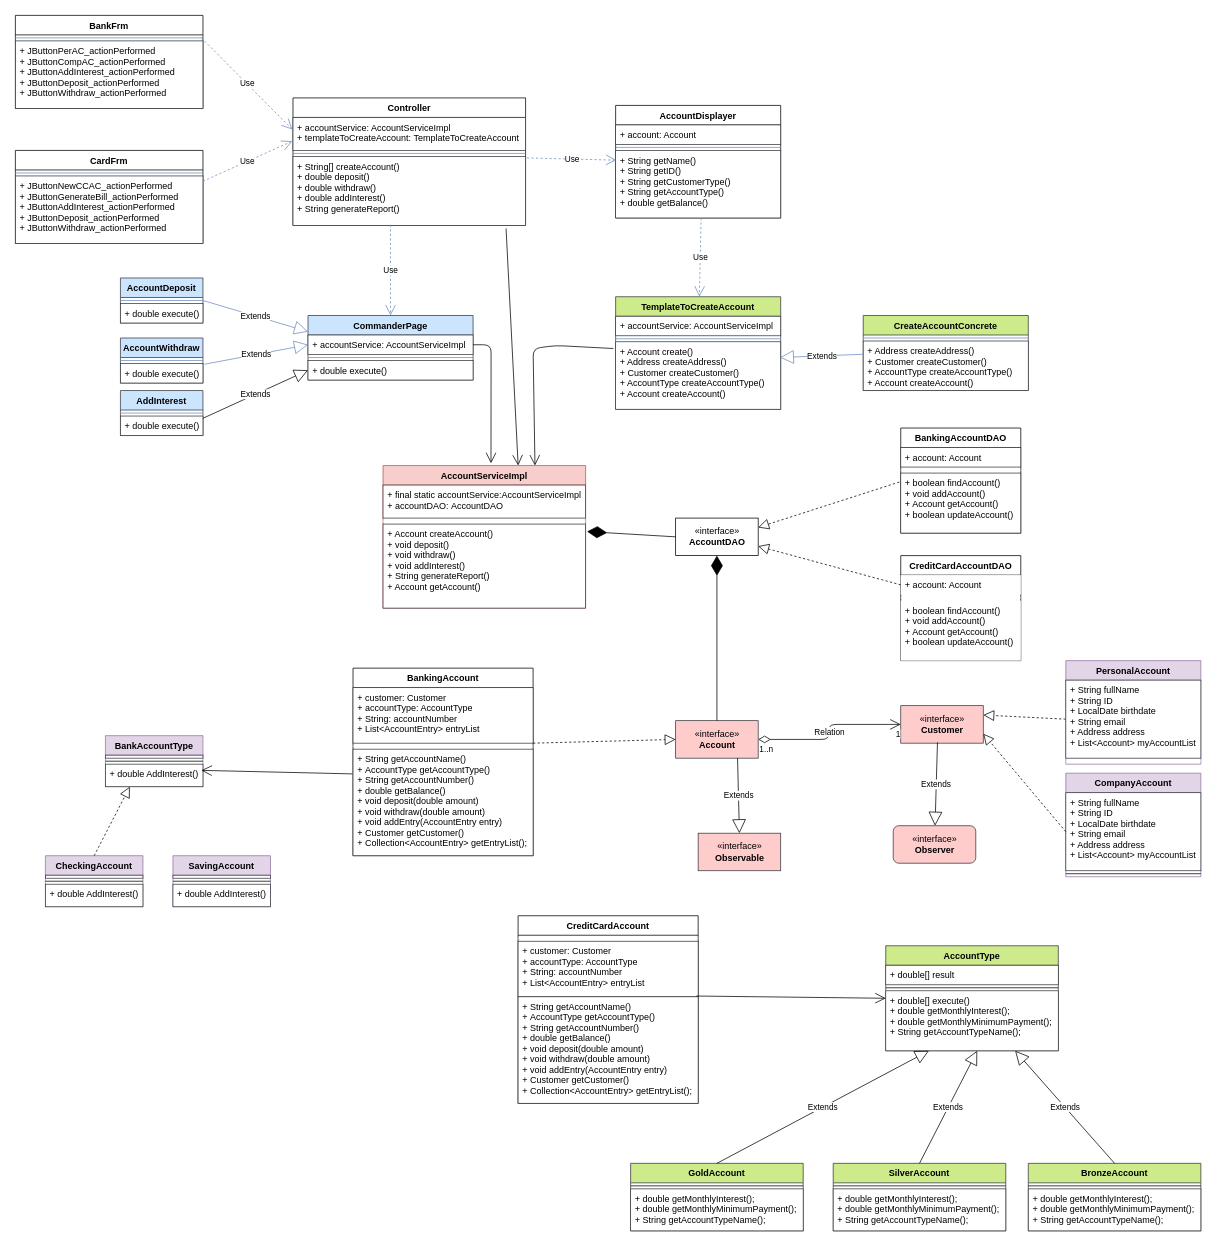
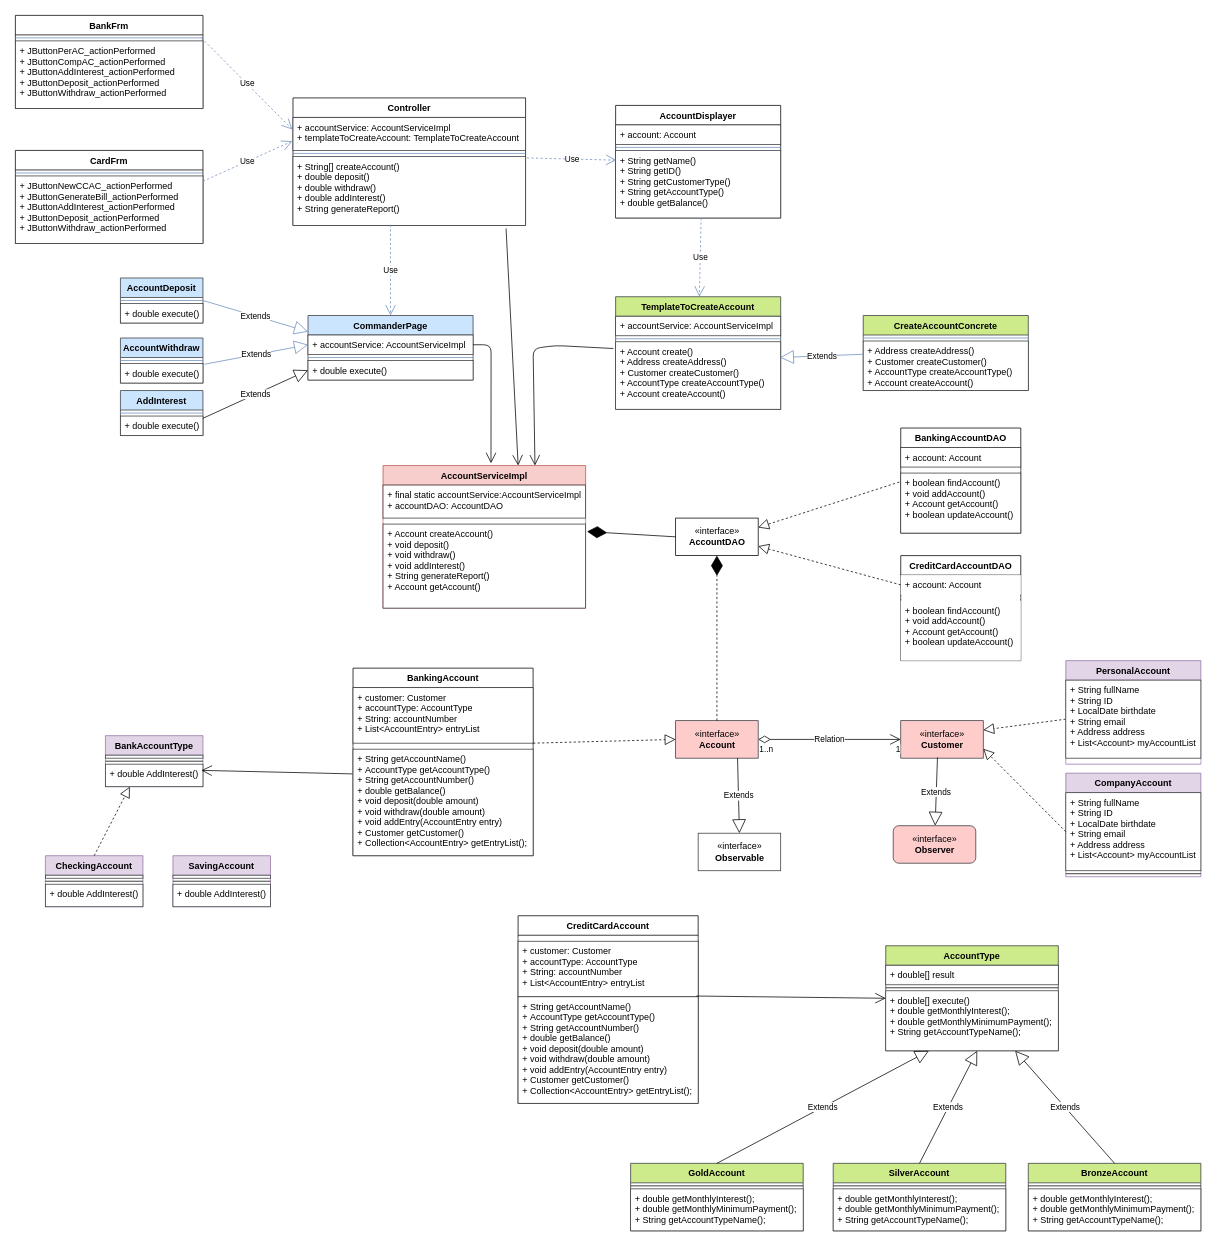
- <mxCell id="68" value="" style="endArrow=diamondThin;endFill=1;endSize=24;html=1;exitX=0.5;exitY=0;exitDx=0;exitDy=0;entryX=0.5;entryY=1;entryDx=0;entryDy=0;" parent="1" source="60" target="49" edge="1"><mxGeometry width="160" relative="1" as="geometry"><mxPoint x="910" y="725" as="sourcePoint" /><mxPoint x="791.89" y="717.968" as="targetPoint" /></mxGeometry></mxCell>
+ <mxCell id="68" value="" style="endArrow=diamondThin;endFill=1;endSize=24;html=1;exitX=0.5;exitY=0;exitDx=0;exitDy=0;entryX=0.5;entryY=1;entryDx=0;entryDy=0;dashed=1;" parent="1" source="60" target="49" edge="1"><mxGeometry width="160" relative="1" as="geometry"><mxPoint x="910" y="725" as="sourcePoint" /><mxPoint x="791.89" y="717.968" as="targetPoint" /></mxGeometry></mxCell>
- <mxCell id="74" value="«interface»&lt;br&gt;&lt;b&gt;Customer&lt;/b&gt;" style="html=1;fillColor=#ffcccc;strokeColor=#36393d;" parent="1" vertex="1"><mxGeometry x="1200" y="940" width="110" height="50" as="geometry" /></mxCell>
+ <mxCell id="74" value="«interface»&lt;br&gt;&lt;b&gt;Customer&lt;/b&gt;" style="html=1;fillColor=#ffcccc;strokeColor=#36393d;" parent="1" vertex="1"><mxGeometry x="1200" y="960" width="110" height="50" as="geometry" /></mxCell>
- <mxCell id="87" value="«interface»&lt;br&gt;&lt;b&gt;Observable&lt;/b&gt;" style="html=1;fillColor=#ffcccc;strokeColor=#36393d;" parent="1" vertex="1"><mxGeometry x="930" y="1110" width="110" height="50" as="geometry" /></mxCell>
+ <mxCell id="87" value="«interface»&lt;br&gt;&lt;b&gt;Observable&lt;/b&gt;" style="html=1;fillColor=#ffffff;strokeColor=#36393d;" parent="1" vertex="1"><mxGeometry x="930" y="1110" width="110" height="50" as="geometry" /></mxCell>
